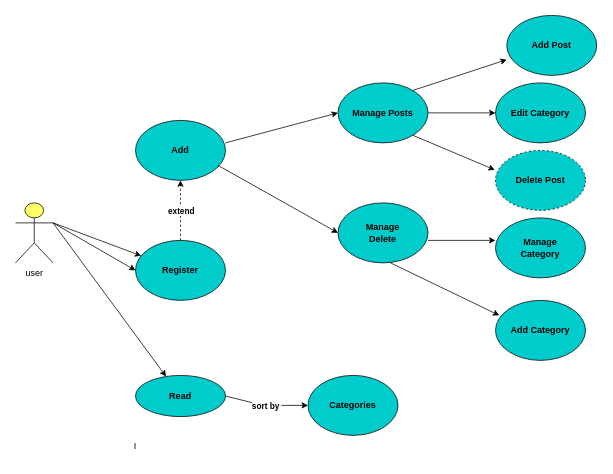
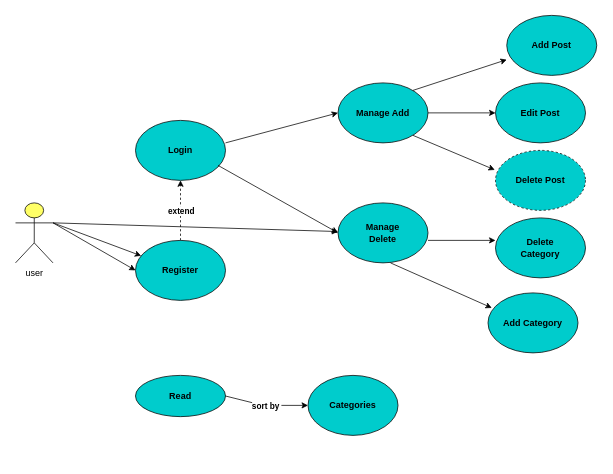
- <mxCell id="17" value="&lt;b&gt;Manage Posts&lt;/b&gt;" style="ellipse;whiteSpace=wrap;html=1;fillColor=#00CCCC;" parent="1" vertex="1"><mxGeometry x="450" y="110" width="120" height="80" as="geometry" /></mxCell>
+ <mxCell id="17" value="&lt;b&gt;Manage Add&lt;/b&gt;" style="ellipse;whiteSpace=wrap;html=1;fillColor=#00CCCC;" parent="1" vertex="1"><mxGeometry x="450" y="110" width="120" height="80" as="geometry" /></mxCell>
- <mxCell id="26" value="&lt;b&gt;Edit Category&lt;/b&gt;" style="ellipse;whiteSpace=wrap;html=1;fillColor=#00CCCC;" parent="1" vertex="1"><mxGeometry x="660" y="110" width="120" height="80" as="geometry" /></mxCell>
+ <mxCell id="26" value="&lt;b&gt;Edit Post&lt;/b&gt;" style="ellipse;whiteSpace=wrap;html=1;fillColor=#00CCCC;" parent="1" vertex="1"><mxGeometry x="660" y="110" width="120" height="80" as="geometry" /></mxCell>
- <mxCell id="5" value="&lt;b&gt;Add&lt;/b&gt;" style="ellipse;whiteSpace=wrap;html=1;fillColor=#00CCCC;" parent="1" vertex="1"><mxGeometry x="180" y="160" width="120" height="80" as="geometry" /></mxCell>
+ <mxCell id="5" value="&lt;b&gt;Login&lt;/b&gt;" style="ellipse;whiteSpace=wrap;html=1;fillColor=#00CCCC;" parent="1" vertex="1"><mxGeometry x="180" y="160" width="120" height="80" as="geometry" /></mxCell>
- <mxCell id="24" value="&lt;b&gt;Manage&lt;br&gt;Category&lt;br&gt;&lt;/b&gt;" style="ellipse;whiteSpace=wrap;html=1;fillColor=#00CCCC;" parent="1" vertex="1"><mxGeometry x="660" y="290" width="120" height="80" as="geometry" /></mxCell>
+ <mxCell id="24" value="&lt;b&gt;Delete&lt;br&gt;Category&lt;br&gt;&lt;/b&gt;" style="ellipse;whiteSpace=wrap;html=1;fillColor=#00CCCC;" parent="1" vertex="1"><mxGeometry x="660" y="290" width="120" height="80" as="geometry" /></mxCell>
- <mxCell id="7" value="" style="endArrow=classic;html=1;rounded=0;exitX=1;exitY=0.333;exitDx=0;exitDy=0;exitPerimeter=0;" parent="1" source="3" target="9" edge="1"><mxGeometry relative="1" as="geometry"><mxPoint x="80" y="310" as="sourcePoint" /><mxPoint x="130" y="510" as="targetPoint" /></mxGeometry></mxCell>
+ <mxCell id="7" value="" style="endArrow=classic;html=1;rounded=0;exitX=1;exitY=0.333;exitDx=0;exitDy=0;exitPerimeter=0;" parent="1" source="3" target="18" edge="1"><mxGeometry relative="1" as="geometry"><mxPoint x="80" y="310" as="sourcePoint" /><mxPoint x="130" y="510" as="targetPoint" /></mxGeometry></mxCell>
- <mxCell id="28" value="&lt;b&gt;Add Category&lt;/b&gt;" style="ellipse;whiteSpace=wrap;html=1;fillColor=#00CCCC;" parent="1" vertex="1"><mxGeometry x="660" y="400" width="120" height="80" as="geometry" /></mxCell>
+ <mxCell id="28" value="&lt;b&gt;Add Category&lt;/b&gt;" style="ellipse;whiteSpace=wrap;html=1;fillColor=#00CCCC;" parent="1" vertex="1"><mxGeometry x="650" y="390" width="120" height="80" as="geometry" /></mxCell>
- <mxCell id="2" value="I" style="text;strokeColor=none;align=center;fillColor=none;html=1;verticalAlign=middle;whiteSpace=wrap;rounded=0;" parent="1" vertex="1"><mxGeometry x="150" y="580" width="60" height="30" as="geometry" /></mxCell>
